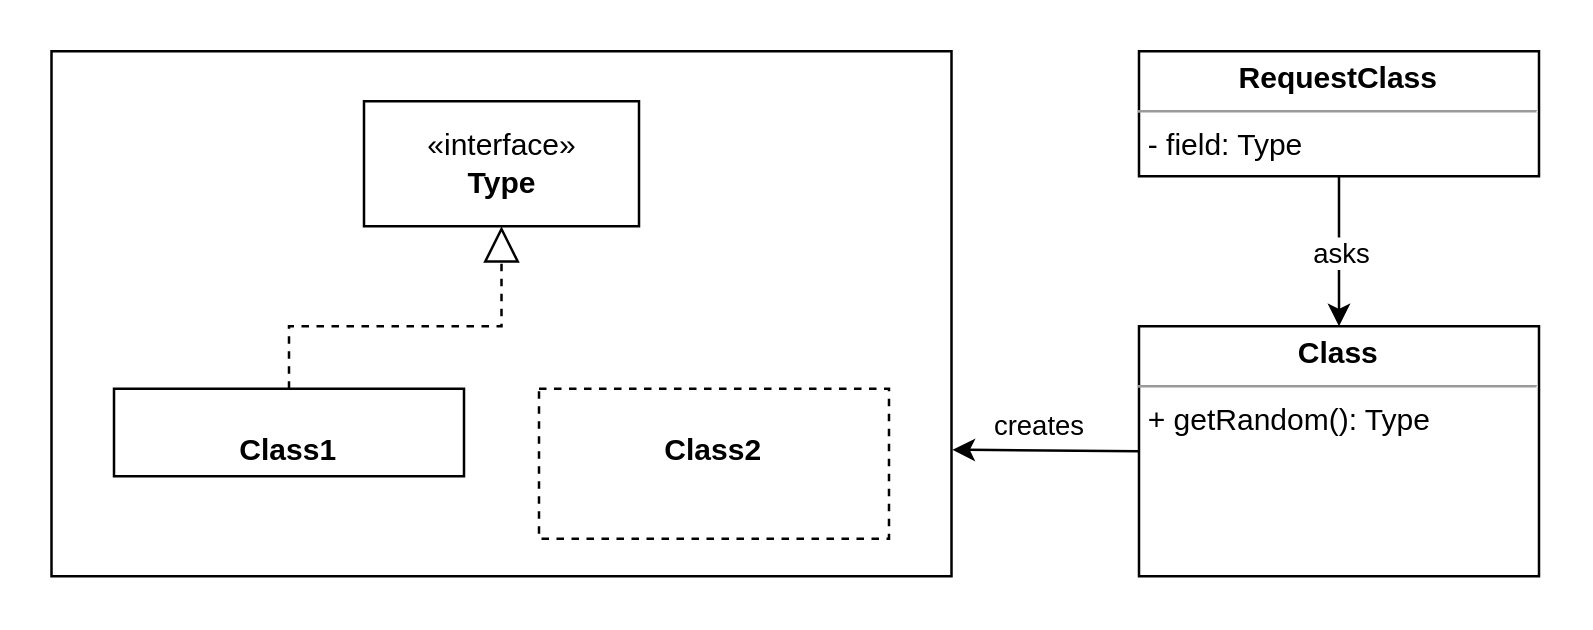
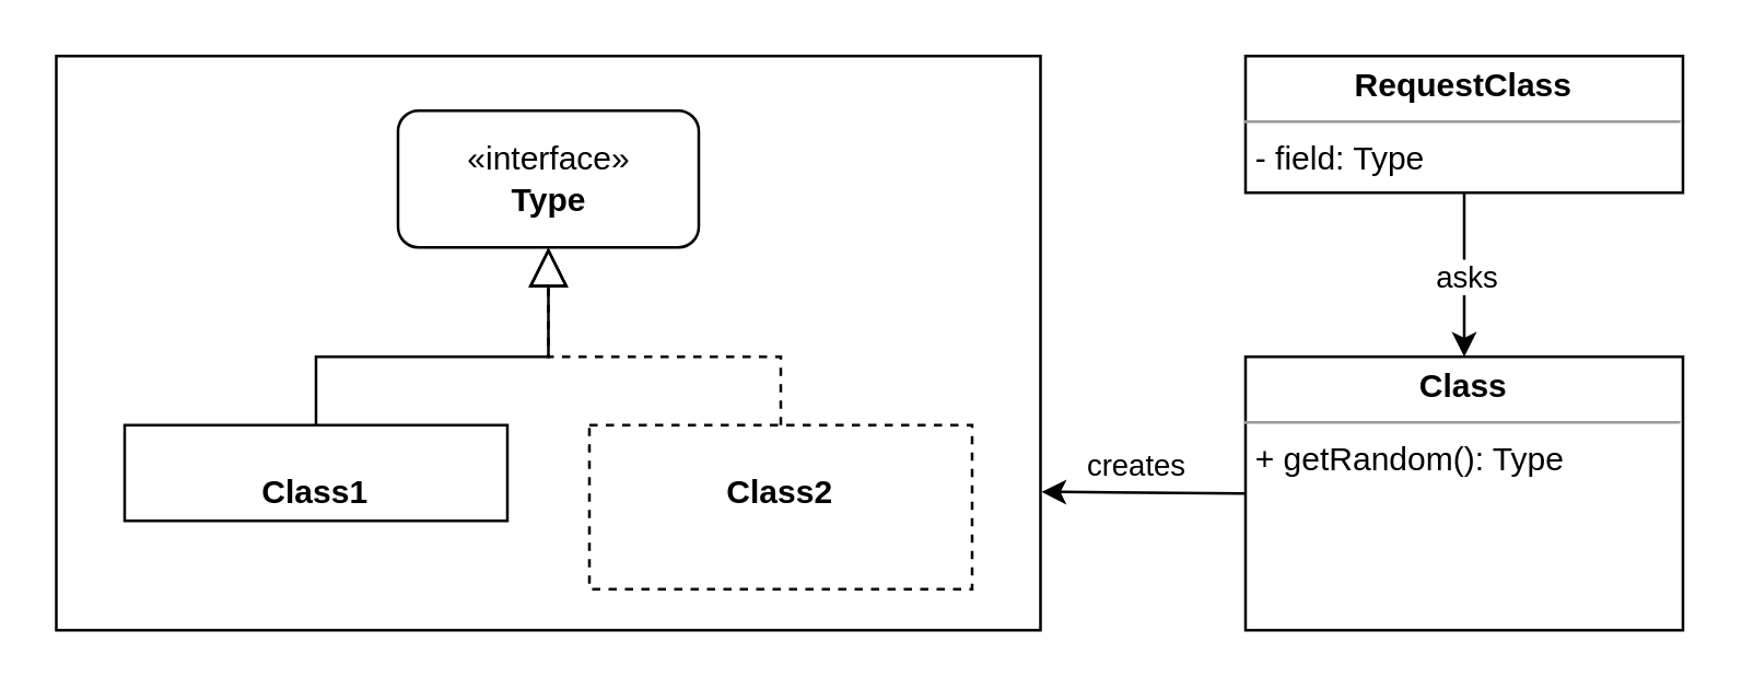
- <mxCell id="5" value="«interface»&lt;br&gt;&lt;b&gt;Type&lt;/b&gt;" style="html=1;" vertex="1" parent="1"><mxGeometry x="145" y="40" width="110" height="50" as="geometry" /></mxCell>
+ <mxCell id="5" value="«interface»&lt;br&gt;&lt;b&gt;Type&lt;/b&gt;" style="html=1;rounded=1;" vertex="1" parent="1"><mxGeometry x="145" y="40" width="110" height="50" as="geometry" /></mxCell>
- <mxCell id="6" value="" style="endArrow=block;dashed=1;endFill=0;endSize=12;html=1;exitX=0.5;exitY=0;exitDx=0;exitDy=0;entryX=0.5;entryY=1;entryDx=0;entryDy=0;rounded=0;" edge="1" parent="1" source="3" target="5"><mxGeometry width="160" relative="1" as="geometry"><mxPoint x="315" y="190" as="sourcePoint" /><mxPoint x="475" y="190" as="targetPoint" /><Array as="points"><mxPoint x="115" y="130" /><mxPoint x="200" y="130" /></Array></mxGeometry></mxCell>
+ <mxCell id="6" value="" style="endArrow=block;dashed=0;endFill=0;endSize=12;html=1;exitX=0.5;exitY=0;exitDx=0;exitDy=0;entryX=0.5;entryY=1;entryDx=0;entryDy=0;rounded=0;" edge="1" parent="1" source="3" target="5"><mxGeometry width="160" relative="1" as="geometry"><mxPoint x="315" y="190" as="sourcePoint" /><mxPoint x="475" y="190" as="targetPoint" /><Array as="points"><mxPoint x="115" y="130" /><mxPoint x="200" y="130" /></Array></mxGeometry></mxCell>
+ <mxCell id="7" value="" style="endArrow=block;dashed=1;endFill=0;endSize=12;html=1;exitX=0.5;exitY=0;exitDx=0;exitDy=0;entryX=0.5;entryY=1;entryDx=0;entryDy=0;rounded=0;" edge="1" parent="1" source="4" target="5"><mxGeometry width="160" relative="1" as="geometry"><mxPoint x="125" y="165" as="sourcePoint" /><mxPoint x="210" y="100" as="targetPoint" /><Array as="points"><mxPoint x="285" y="130" /><mxPoint x="200" y="130" /></Array></mxGeometry></mxCell>
